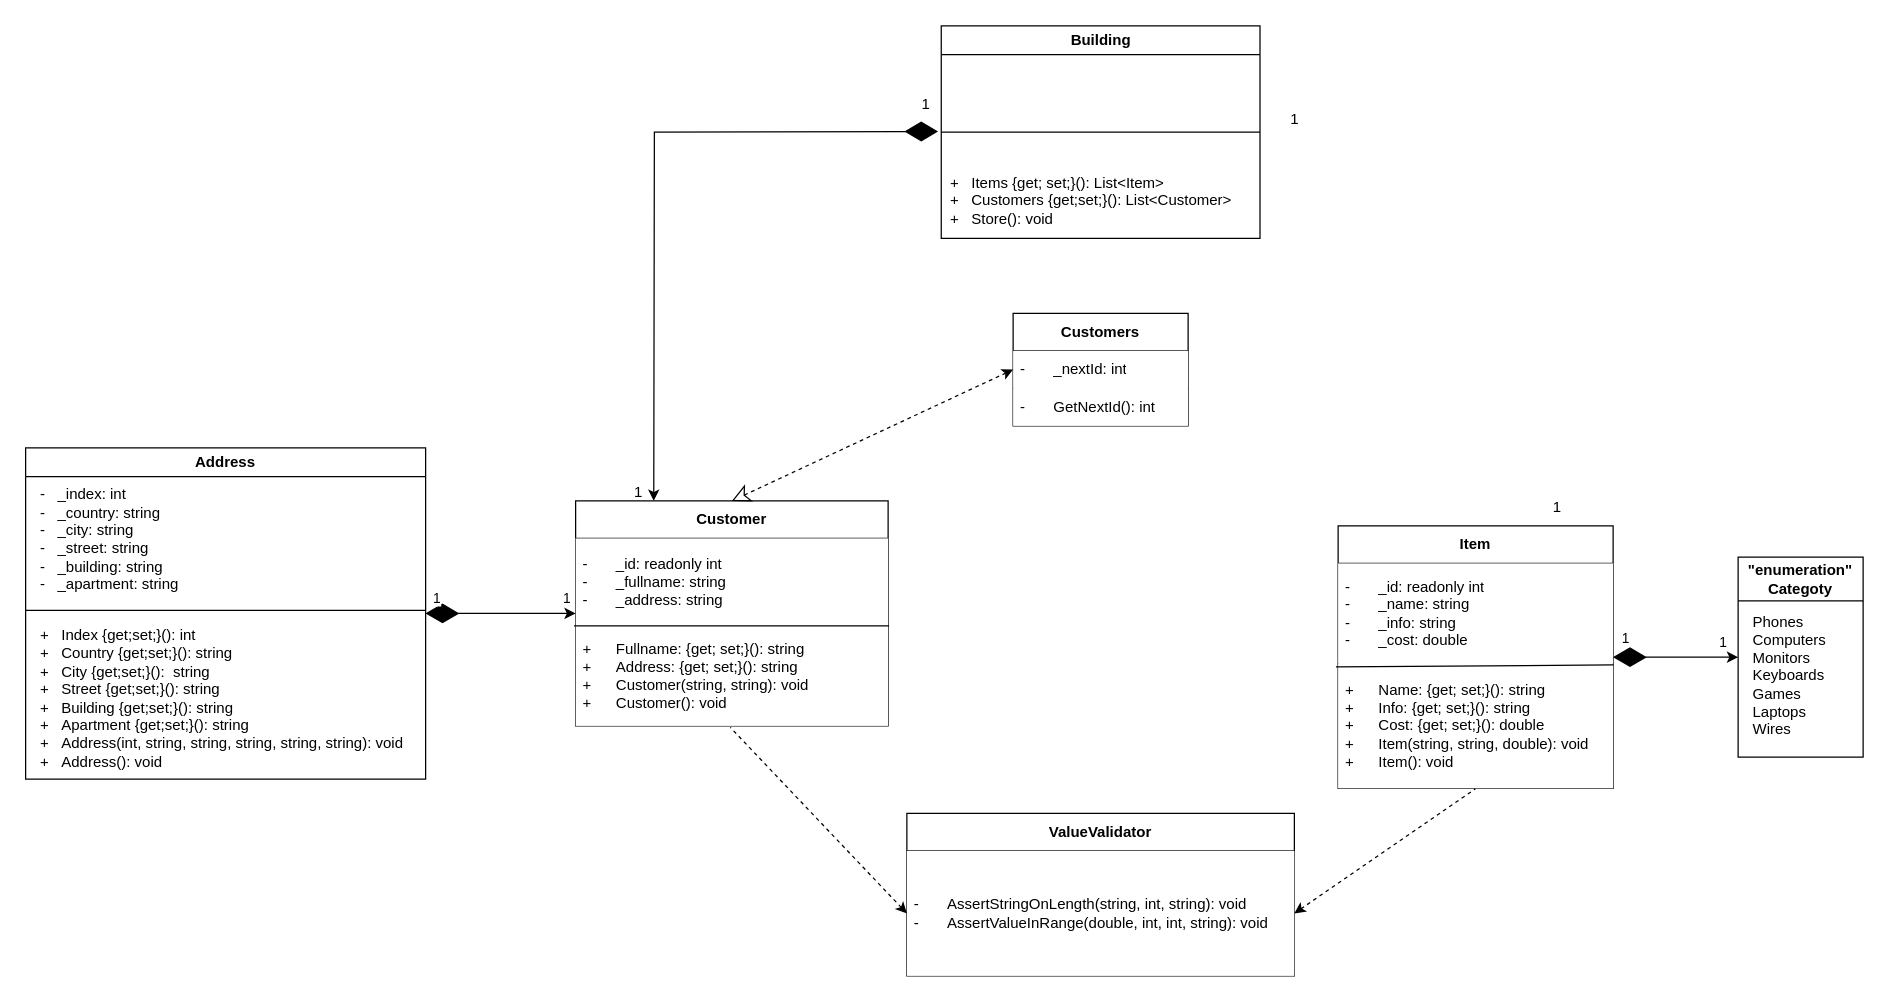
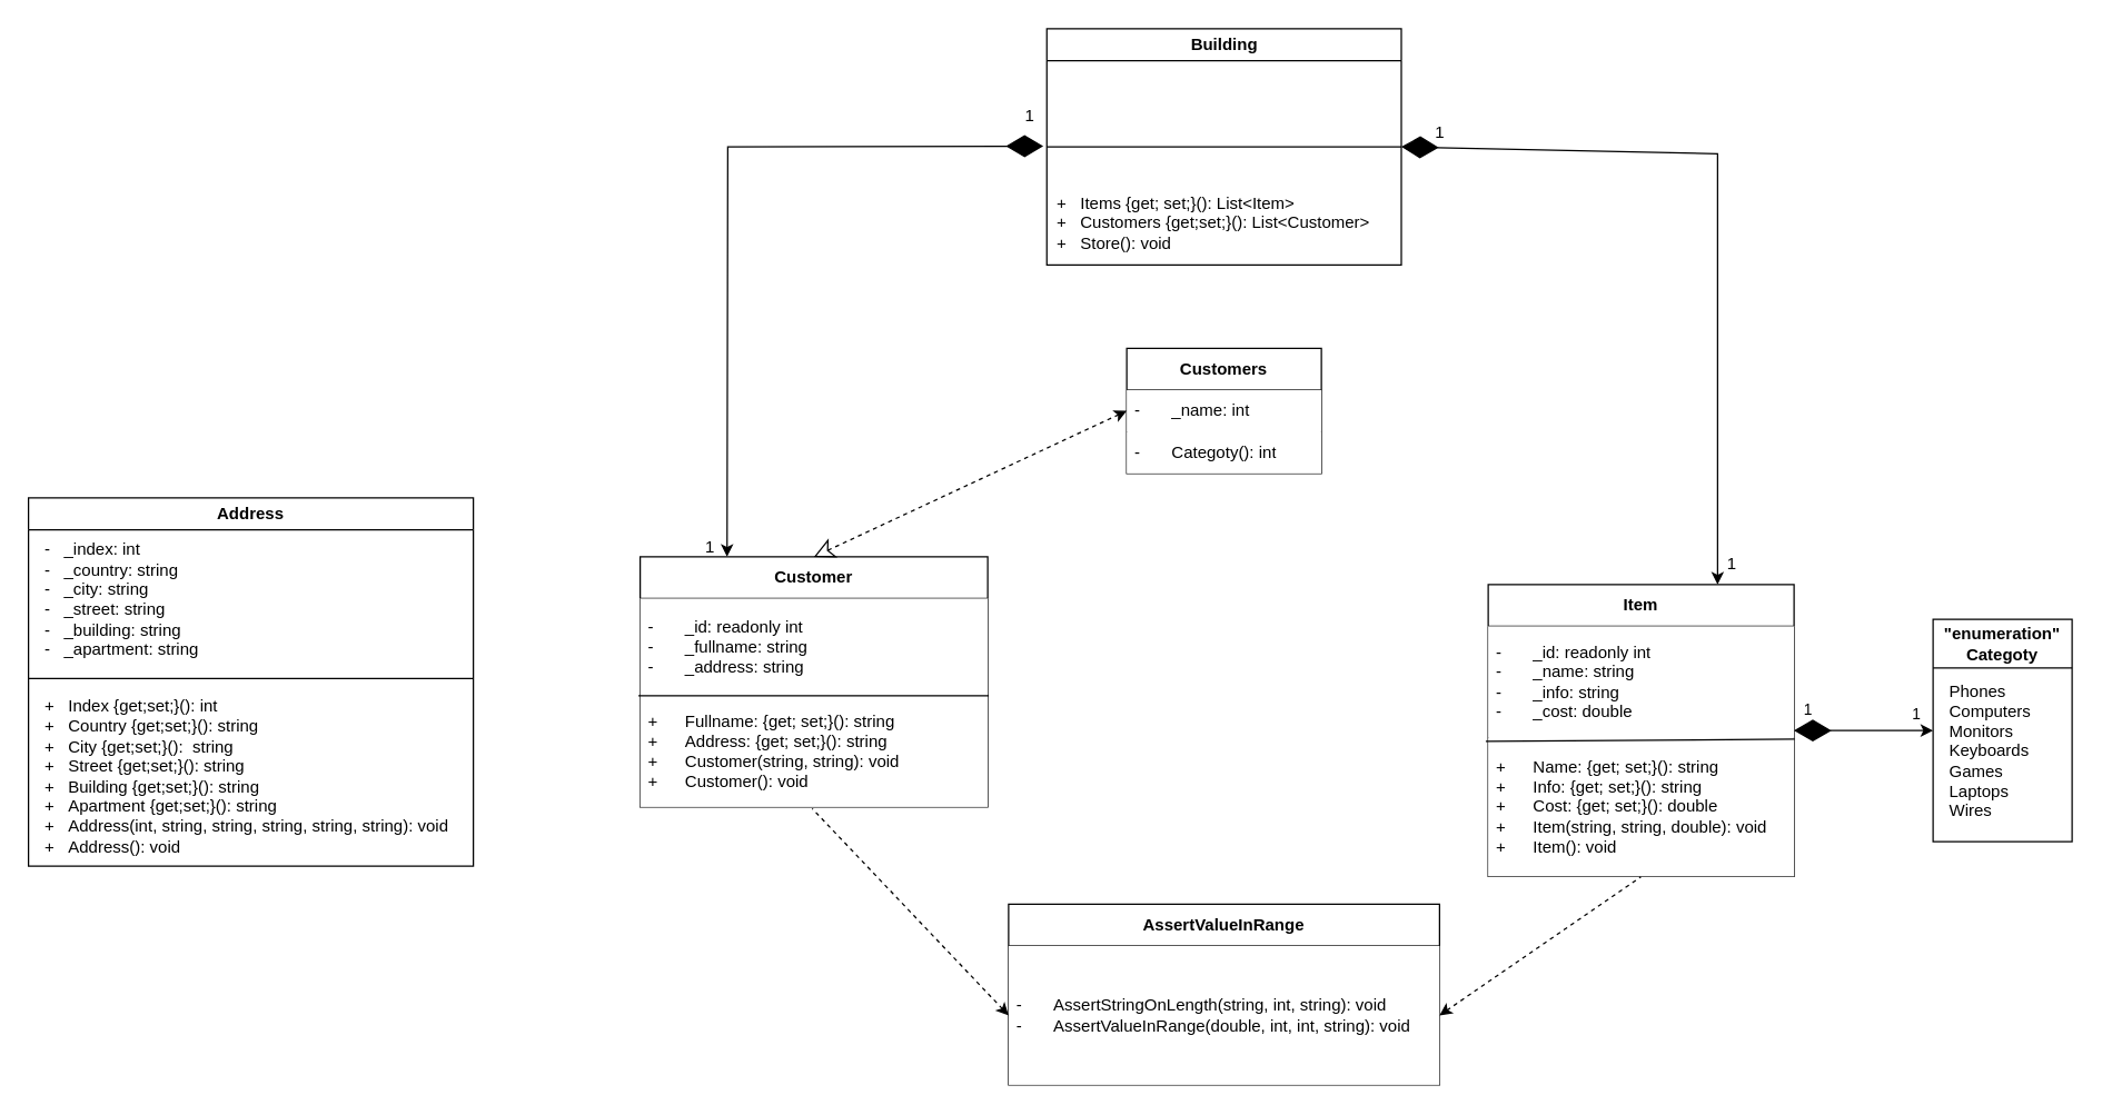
+ <mxCell id="34" value="" style="endArrow=diamondThin;endFill=1;endSize=24;html=1;rounded=0;entryX=1;entryY=0.5;entryDx=0;entryDy=0;exitX=0.75;exitY=0;exitDx=0;exitDy=0;startArrow=classic;startFill=1;" edge="1" parent="1" source="2" target="30"><mxGeometry width="160" relative="1" as="geometry"><mxPoint x="1160" y="90" as="sourcePoint" /><mxPoint x="1320" y="90" as="targetPoint" /><Array as="points"><mxPoint x="1235" y="110" /></Array></mxGeometry></mxCell>
- <mxCell id="11" value="-&lt;span style=&quot;white-space: pre;&quot;&gt;&#09;&lt;/span&gt;_nextId: int" style="text;strokeColor=none;fillColor=#FFFFFF;align=left;verticalAlign=middle;spacingLeft=4;spacingRight=4;overflow=hidden;points=[[0,0.5],[1,0.5]];portConstraint=eastwest;rotatable=0;whiteSpace=wrap;html=1;" parent="10" vertex="1"><mxGeometry y="30" width="140" height="30" as="geometry" /></mxCell>
+ <mxCell id="11" value="-&lt;span style=&quot;white-space: pre;&quot;&gt;&#09;&lt;/span&gt;_name: int" style="text;strokeColor=none;fillColor=#FFFFFF;align=left;verticalAlign=middle;spacingLeft=4;spacingRight=4;overflow=hidden;points=[[0,0.5],[1,0.5]];portConstraint=eastwest;rotatable=0;whiteSpace=wrap;html=1;" parent="10" vertex="1"><mxGeometry y="30" width="140" height="30" as="geometry" /></mxCell>
- <mxCell id="12" value="-&lt;span style=&quot;white-space: pre;&quot;&gt;&#09;&lt;/span&gt;GetNextId(): int" style="text;strokeColor=none;fillColor=#FFFFFF;align=left;verticalAlign=middle;spacingLeft=4;spacingRight=4;overflow=hidden;points=[[0,0.5],[1,0.5]];portConstraint=eastwest;rotatable=0;whiteSpace=wrap;html=1;" parent="10" vertex="1"><mxGeometry y="60" width="140" height="30" as="geometry" /></mxCell>
+ <mxCell id="12" value="-&lt;span style=&quot;white-space: pre;&quot;&gt;&#09;&lt;/span&gt;Categoty(): int" style="text;strokeColor=none;fillColor=#FFFFFF;align=left;verticalAlign=middle;spacingLeft=4;spacingRight=4;overflow=hidden;points=[[0,0.5],[1,0.5]];portConstraint=eastwest;rotatable=0;whiteSpace=wrap;html=1;" parent="10" vertex="1"><mxGeometry y="60" width="140" height="30" as="geometry" /></mxCell>
- <mxCell id="27" value="" style="endArrow=diamondThin;endFill=1;endSize=24;html=1;rounded=0;entryX=1;entryY=0.5;entryDx=0;entryDy=0;exitX=0;exitY=0.5;exitDx=0;exitDy=0;startArrow=classic;startFill=1;" edge="1" parent="1" source="6" target="23"><mxGeometry width="160" relative="1" as="geometry"><mxPoint x="510" y="540" as="sourcePoint" /><mxPoint x="670" y="540" as="targetPoint" /></mxGeometry></mxCell>
- <mxCell id="28" value="1" style="edgeLabel;html=1;align=center;verticalAlign=middle;resizable=0;points=[];" vertex="1" connectable="0" parent="27"><mxGeometry x="0.724" y="-5" relative="1" as="geometry"><mxPoint x="-9" y="-8" as="offset" /></mxGeometry></mxCell>
- <mxCell id="29" value="1" style="edgeLabel;html=1;align=center;verticalAlign=middle;resizable=0;points=[];" vertex="1" connectable="0" parent="27"><mxGeometry x="-0.888" relative="1" as="geometry"><mxPoint x="-1" y="-13" as="offset" /></mxGeometry></mxCell>
- <mxCell id="13" value="&lt;span style=&quot;font-weight: 700;&quot;&gt;ValueValidator&lt;/span&gt;" style="swimlane;fontStyle=0;childLayout=stackLayout;horizontal=1;startSize=30;horizontalStack=0;resizeParent=1;resizeParentMax=0;resizeLast=0;collapsible=1;marginBottom=0;whiteSpace=wrap;html=1;" parent="1" vertex="1"><mxGeometry x="725" y="650" width="310" height="130" as="geometry"><mxRectangle x="310" y="280" width="130" height="30" as="alternateBounds" /></mxGeometry></mxCell>
+ <mxCell id="13" value="&lt;span style=&quot;font-weight: 700;&quot;&gt;AssertValueInRange&lt;/span&gt;" style="swimlane;fontStyle=0;childLayout=stackLayout;horizontal=1;startSize=30;horizontalStack=0;resizeParent=1;resizeParentMax=0;resizeLast=0;collapsible=1;marginBottom=0;whiteSpace=wrap;html=1;" parent="1" vertex="1"><mxGeometry x="725" y="650" width="310" height="130" as="geometry"><mxRectangle x="310" y="280" width="130" height="30" as="alternateBounds" /></mxGeometry></mxCell>
